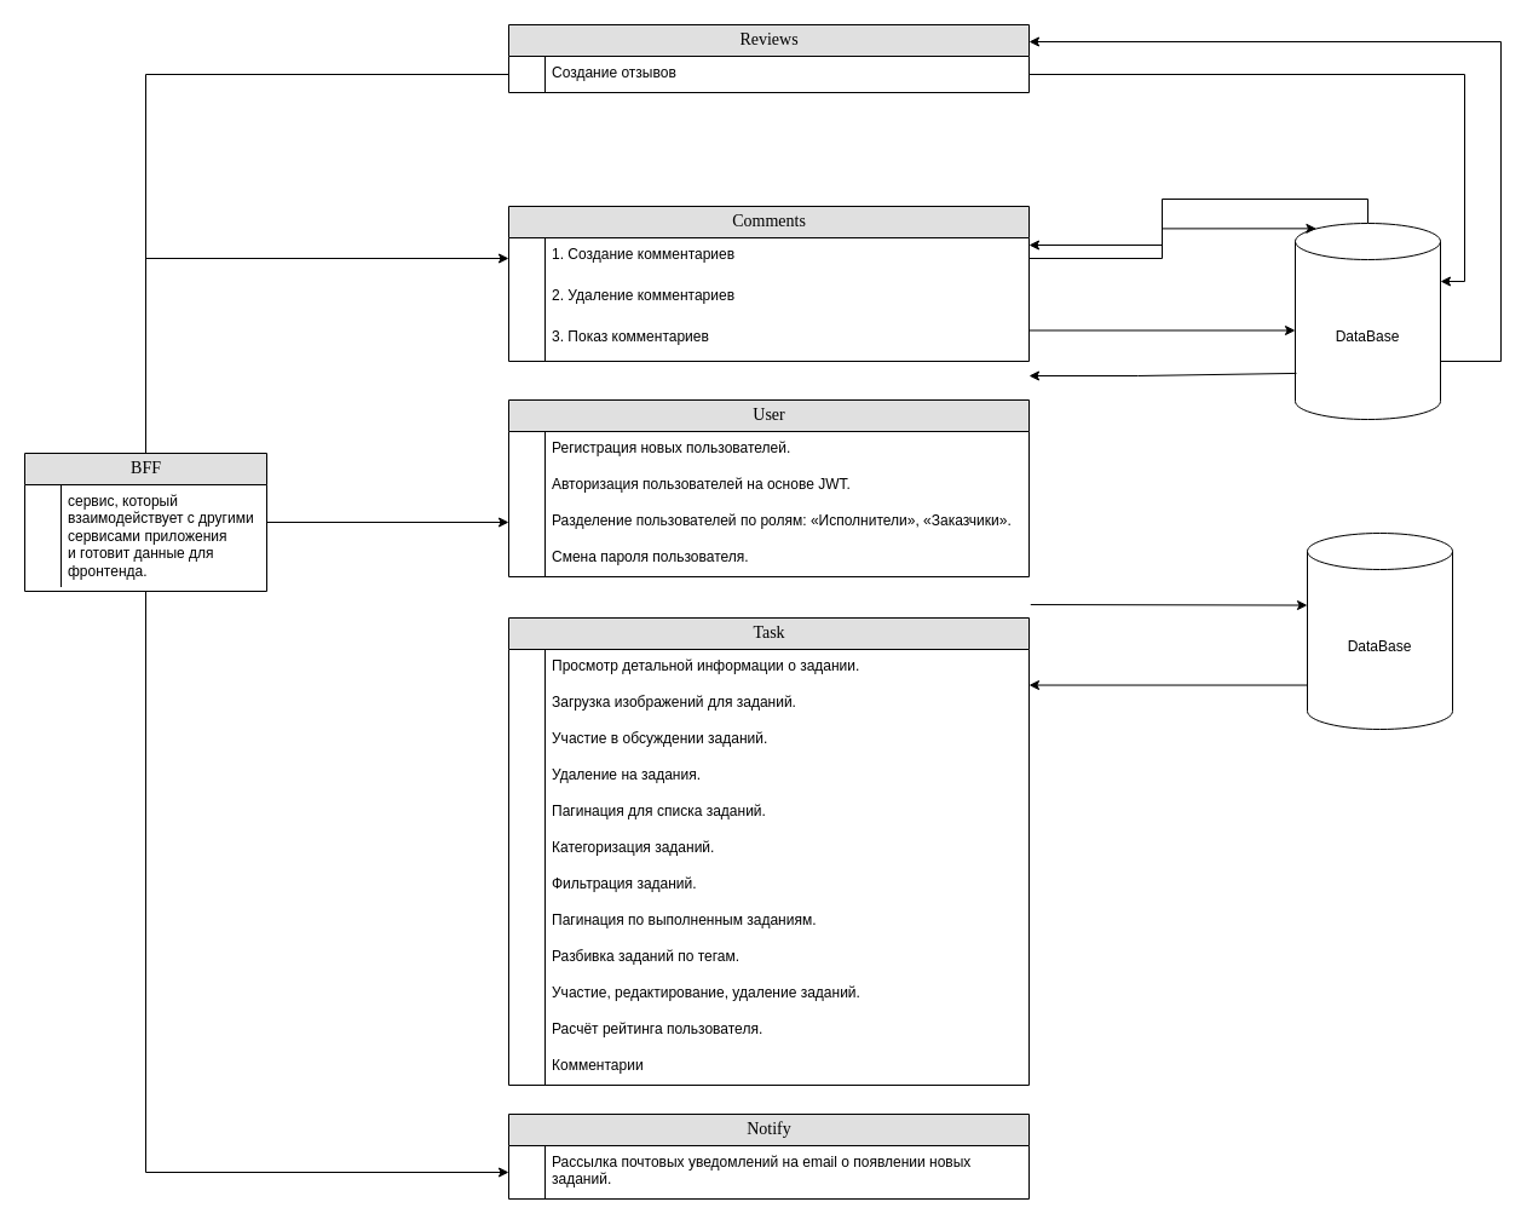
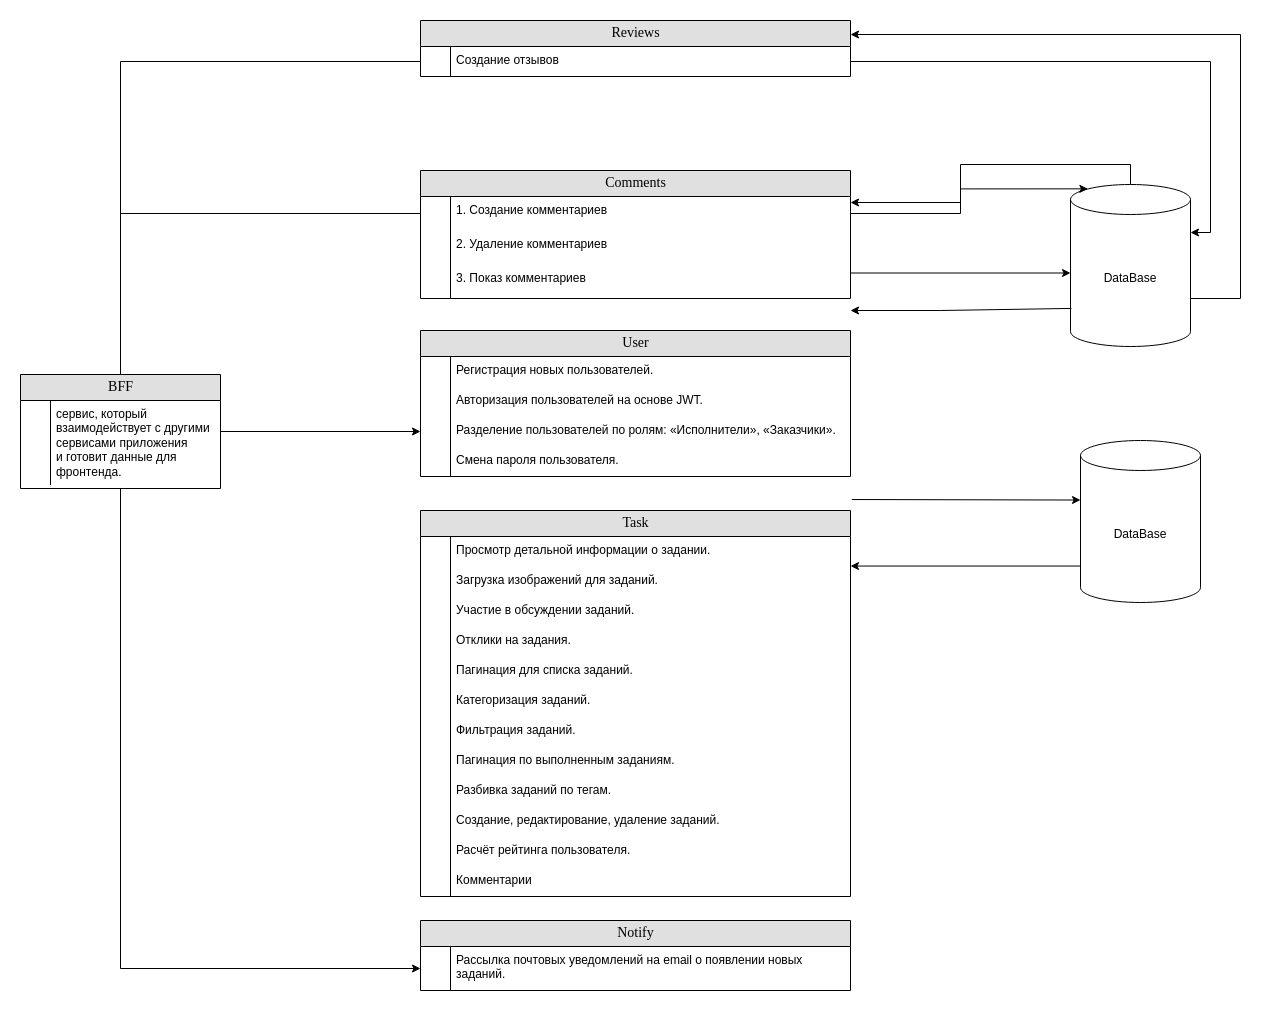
- <mxCell id="45" style="edgeStyle=orthogonalEdgeStyle;rounded=0;orthogonalLoop=1;jettySize=auto;html=1;entryX=0;entryY=0.5;entryDx=0;entryDy=0;" parent="1" source="46" target="58" edge="1"><mxGeometry relative="1" as="geometry" /></mxCell>
+ <mxCell id="45" style="edgeStyle=orthogonalEdgeStyle;rounded=0;orthogonalLoop=1;jettySize=auto;html=1;entryX=0;entryY=0.5;entryDx=0;entryDy=0;endArrow=none;" parent="1" source="46" target="58" edge="1"><mxGeometry relative="1" as="geometry" /></mxCell>
- <mxCell id="21" value="Удаление на&amp;nbsp;задания." style="shape=partialRectangle;top=0;left=0;right=0;bottom=0;html=1;align=left;verticalAlign=top;fillColor=none;spacingLeft=34;spacingRight=4;whiteSpace=wrap;overflow=hidden;rotatable=0;points=[[0,0.5],[1,0.5]];portConstraint=eastwest;dropTarget=0;" parent="14" vertex="1"><mxGeometry y="116" width="430" height="30" as="geometry" /></mxCell>
+ <mxCell id="21" value="Отклики на&amp;nbsp;задания." style="shape=partialRectangle;top=0;left=0;right=0;bottom=0;html=1;align=left;verticalAlign=top;fillColor=none;spacingLeft=34;spacingRight=4;whiteSpace=wrap;overflow=hidden;rotatable=0;points=[[0,0.5],[1,0.5]];portConstraint=eastwest;dropTarget=0;" parent="14" vertex="1"><mxGeometry y="116" width="430" height="30" as="geometry" /></mxCell>
- <mxCell id="33" value="Участие, редактирование, удаление заданий." style="shape=partialRectangle;top=0;left=0;right=0;bottom=0;html=1;align=left;verticalAlign=top;fillColor=none;spacingLeft=34;spacingRight=4;whiteSpace=wrap;overflow=hidden;rotatable=0;points=[[0,0.5],[1,0.5]];portConstraint=eastwest;dropTarget=0;" parent="14" vertex="1"><mxGeometry y="296" width="430" height="30" as="geometry" /></mxCell>
+ <mxCell id="33" value="Создание, редактирование, удаление заданий." style="shape=partialRectangle;top=0;left=0;right=0;bottom=0;html=1;align=left;verticalAlign=top;fillColor=none;spacingLeft=34;spacingRight=4;whiteSpace=wrap;overflow=hidden;rotatable=0;points=[[0,0.5],[1,0.5]];portConstraint=eastwest;dropTarget=0;" parent="14" vertex="1"><mxGeometry y="296" width="430" height="30" as="geometry" /></mxCell>
